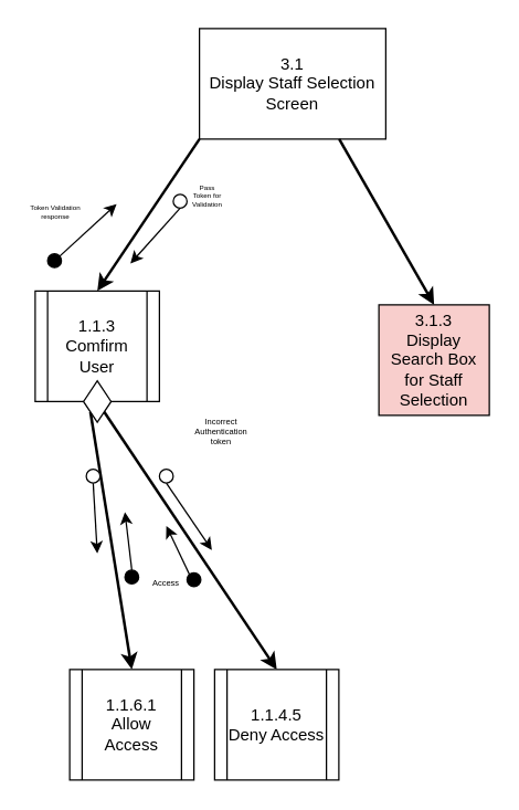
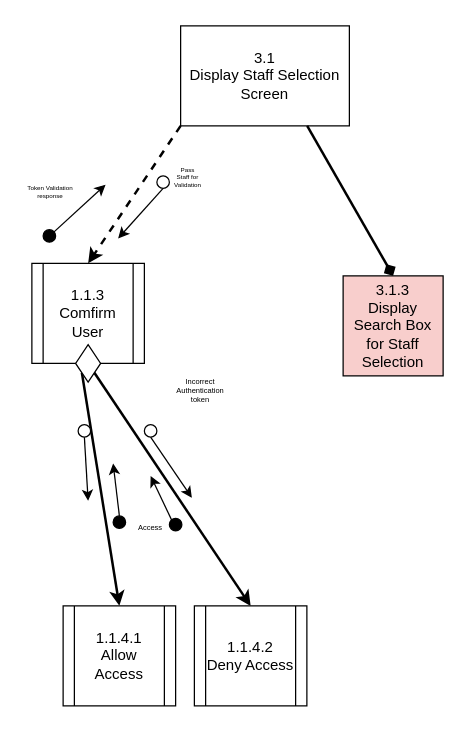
- <mxCell id="26" value="&lt;div&gt;Pass &lt;br&gt;&lt;/div&gt;&lt;div&gt;Token for &lt;br&gt;&lt;/div&gt;&lt;div&gt;Validation&lt;br&gt;&lt;/div&gt;" style="text;html=1;strokeColor=none;fillColor=none;align=center;verticalAlign=middle;whiteSpace=wrap;rounded=0;fontSize=5;" vertex="1" parent="1"><mxGeometry x="130" y="130" width="40" height="20" as="geometry" /></mxCell>
+ <mxCell id="26" value="&lt;div&gt;Pass &lt;br&gt;&lt;/div&gt;&lt;div&gt;Staff for &lt;br&gt;&lt;/div&gt;&lt;div&gt;Validation&lt;br&gt;&lt;/div&gt;" style="text;html=1;strokeColor=none;fillColor=none;align=center;verticalAlign=middle;whiteSpace=wrap;rounded=0;fontSize=5;" vertex="1" parent="1"><mxGeometry x="130" y="130" width="40" height="20" as="geometry" /></mxCell>
- <mxCell id="13" value="" style="endArrow=classic;html=1;exitX=0;exitY=1;exitDx=0;exitDy=0;entryX=0.5;entryY=0;entryDx=0;entryDy=0;strokeWidth=2;" edge="1" parent="1" target="8" source="2"><mxGeometry width="50" height="50" relative="1" as="geometry"><mxPoint x="10" y="120" as="sourcePoint" /><mxPoint x="5" y="240" as="targetPoint" /></mxGeometry></mxCell>
+ <mxCell id="13" value="" style="endArrow=classic;html=1;exitX=0;exitY=1;exitDx=0;exitDy=0;entryX=0.5;entryY=0;entryDx=0;entryDy=0;strokeWidth=2;dashed=1;" edge="1" parent="1" target="8" source="2"><mxGeometry width="50" height="50" relative="1" as="geometry"><mxPoint x="10" y="120" as="sourcePoint" /><mxPoint x="5" y="240" as="targetPoint" /></mxGeometry></mxCell>
- <mxCell id="4" value="" style="endArrow=classic;html=1;exitX=0.75;exitY=1;exitDx=0;exitDy=0;strokeWidth=2;entryX=0.5;entryY=0;entryDx=0;entryDy=0;" parent="1" source="2" target="3" edge="1"><mxGeometry width="50" height="50" relative="1" as="geometry"><mxPoint x="284" y="190" as="sourcePoint" /><mxPoint x="309" y="220" as="targetPoint" /></mxGeometry></mxCell>
+ <mxCell id="4" value="" style="endArrow=diamond;html=1;exitX=0.75;exitY=1;exitDx=0;exitDy=0;strokeWidth=2;entryX=0.5;entryY=0;entryDx=0;entryDy=0;" parent="1" source="2" target="3" edge="1"><mxGeometry width="50" height="50" relative="1" as="geometry"><mxPoint x="284" y="190" as="sourcePoint" /><mxPoint x="309" y="220" as="targetPoint" /></mxGeometry></mxCell>
- <mxCell id="10" value="1.1.6.1&lt;div&gt;Allow Access&lt;/div&gt;" style="shape=process;whiteSpace=wrap;html=1;backgroundOutline=1;" vertex="1" parent="1"><mxGeometry x="50" y="484" width="90" height="80" as="geometry" /></mxCell>
+ <mxCell id="10" value="1.1.4.1&lt;div&gt;Allow Access&lt;/div&gt;" style="shape=process;whiteSpace=wrap;html=1;backgroundOutline=1;" vertex="1" parent="1"><mxGeometry x="50" y="484" width="90" height="80" as="geometry" /></mxCell>
- <mxCell id="9" value="&lt;div&gt;1.1.4.5&lt;br&gt;&lt;/div&gt;&lt;div&gt;Deny Access&lt;/div&gt;" style="shape=process;whiteSpace=wrap;html=1;backgroundOutline=1;" vertex="1" parent="1"><mxGeometry x="155" y="484" width="90" height="80" as="geometry" /></mxCell>
+ <mxCell id="9" value="&lt;div&gt;1.1.4.2&lt;br&gt;&lt;/div&gt;&lt;div&gt;Deny Access&lt;/div&gt;" style="shape=process;whiteSpace=wrap;html=1;backgroundOutline=1;" vertex="1" parent="1"><mxGeometry x="155" y="484" width="90" height="80" as="geometry" /></mxCell>
